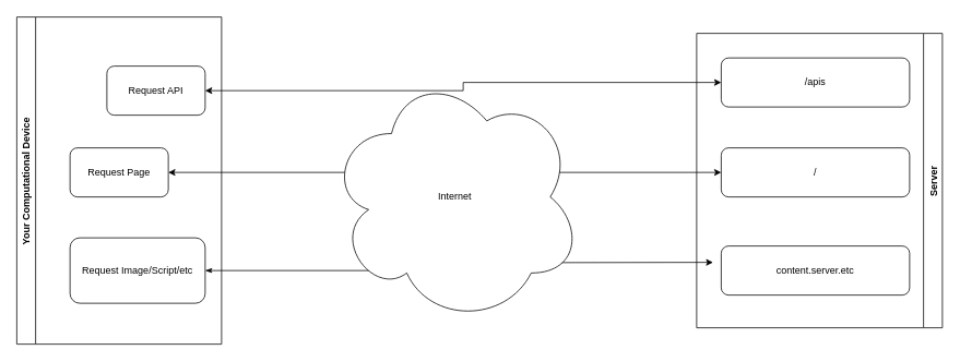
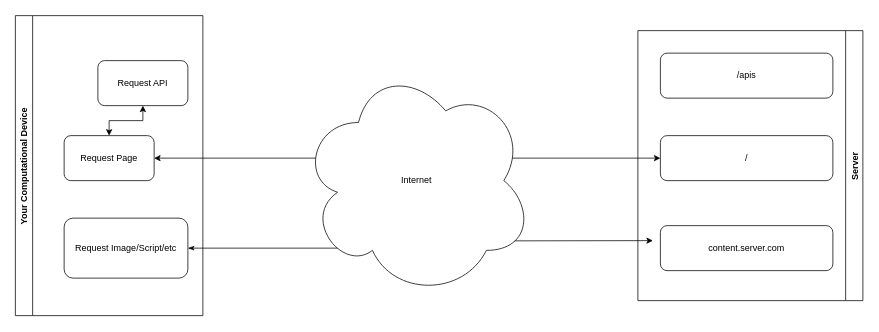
- <mxCell id="10" style="edgeStyle=orthogonalEdgeStyle;rounded=0;orthogonalLoop=1;jettySize=auto;html=1;entryX=0;entryY=0.5;entryDx=0;entryDy=0;startArrow=classic;startFill=1;" edge="1" parent="1" source="3" target="7"><mxGeometry relative="1" as="geometry" /></mxCell>
+ <mxCell id="10" style="edgeStyle=orthogonalEdgeStyle;rounded=0;orthogonalLoop=1;jettySize=auto;html=1;startArrow=classic;startFill=1;" edge="1" parent="1" source="3" target="4"><mxGeometry relative="1" as="geometry" /></mxCell>
- <mxCell id="9" value="content.server.etc" style="rounded=1;whiteSpace=wrap;html=1;fillColor=none;" vertex="1" parent="6"><mxGeometry x="30" y="260" width="230" height="60" as="geometry" /></mxCell>
+ <mxCell id="9" value="content.server.com" style="rounded=1;whiteSpace=wrap;html=1;fillColor=none;" vertex="1" parent="6"><mxGeometry x="30" y="260" width="230" height="60" as="geometry" /></mxCell>
